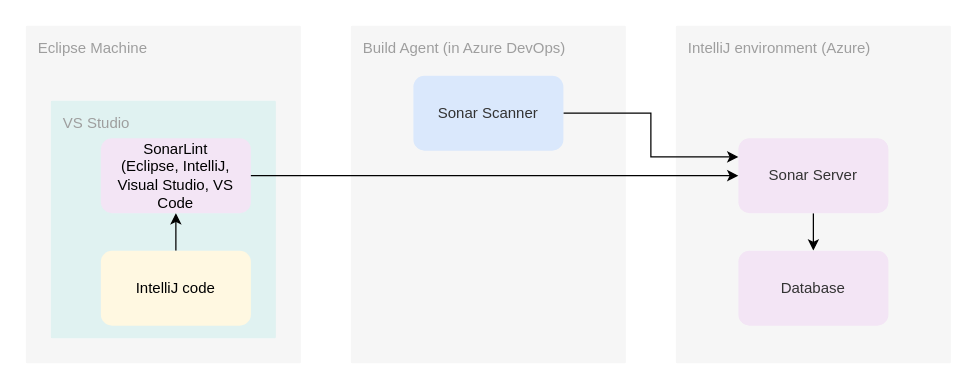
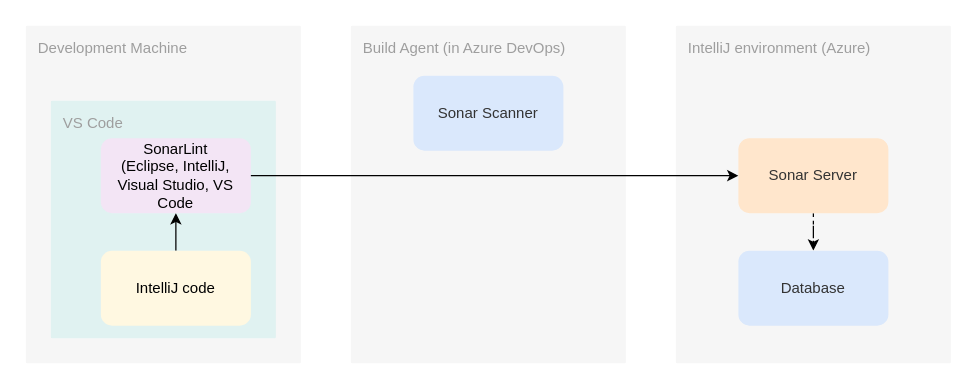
- <mxCell id="2" value="Eclipse Machine" style="points=[[0,0,0],[0.25,0,0],[0.5,0,0],[0.75,0,0],[1,0,0],[1,0.25,0],[1,0.5,0],[1,0.75,0],[1,1,0],[0.75,1,0],[0.5,1,0],[0.25,1,0],[0,1,0],[0,0.75,0],[0,0.5,0],[0,0.25,0]];rounded=1;absoluteArcSize=1;arcSize=2;html=1;strokeColor=none;gradientColor=none;shadow=0;dashed=0;fontSize=12;fontColor=#9E9E9E;align=left;verticalAlign=top;spacing=10;spacingTop=-4;fillColor=#F6F6F6;" vertex="1" parent="1"><mxGeometry x="20" y="20" width="220" height="270" as="geometry" /></mxCell>
+ <mxCell id="2" value="Development Machine" style="points=[[0,0,0],[0.25,0,0],[0.5,0,0],[0.75,0,0],[1,0,0],[1,0.25,0],[1,0.5,0],[1,0.75,0],[1,1,0],[0.75,1,0],[0.5,1,0],[0.25,1,0],[0,1,0],[0,0.75,0],[0,0.5,0],[0,0.25,0]];rounded=1;absoluteArcSize=1;arcSize=2;html=1;strokeColor=none;gradientColor=none;shadow=0;dashed=0;fontSize=12;fontColor=#9E9E9E;align=left;verticalAlign=top;spacing=10;spacingTop=-4;fillColor=#F6F6F6;" vertex="1" parent="1"><mxGeometry x="20" y="20" width="220" height="270" as="geometry" /></mxCell>
- <mxCell id="10" value="VS Studio" style="points=[[0,0,0],[0.25,0,0],[0.5,0,0],[0.75,0,0],[1,0,0],[1,0.25,0],[1,0.5,0],[1,0.75,0],[1,1,0],[0.75,1,0],[0.5,1,0],[0.25,1,0],[0,1,0],[0,0.75,0],[0,0.5,0],[0,0.25,0]];rounded=1;absoluteArcSize=1;arcSize=2;html=1;strokeColor=none;gradientColor=none;shadow=0;dashed=0;fontSize=12;fontColor=#9E9E9E;align=left;verticalAlign=top;spacing=10;spacingTop=-4;fillColor=#E0F2F1;" vertex="1" parent="1"><mxGeometry x="40" y="80" width="180" height="190" as="geometry" /></mxCell>
+ <mxCell id="10" value="VS Code" style="points=[[0,0,0],[0.25,0,0],[0.5,0,0],[0.75,0,0],[1,0,0],[1,0.25,0],[1,0.5,0],[1,0.75,0],[1,1,0],[0.75,1,0],[0.5,1,0],[0.25,1,0],[0,1,0],[0,0.75,0],[0,0.5,0],[0,0.25,0]];rounded=1;absoluteArcSize=1;arcSize=2;html=1;strokeColor=none;gradientColor=none;shadow=0;dashed=0;fontSize=12;fontColor=#9E9E9E;align=left;verticalAlign=top;spacing=10;spacingTop=-4;fillColor=#E0F2F1;" vertex="1" parent="1"><mxGeometry x="40" y="80" width="180" height="190" as="geometry" /></mxCell>
- <mxCell id="7" style="edgeStyle=orthogonalEdgeStyle;rounded=0;orthogonalLoop=1;jettySize=auto;html=1;entryX=0;entryY=0.25;entryDx=0;entryDy=0;" edge="1" parent="1" source="8" target="6"><mxGeometry relative="1" as="geometry" /></mxCell>
- <mxCell id="6" value="Sonar Server" style="rounded=1;whiteSpace=wrap;html=1;fillColor=#F3E5F5;strokeColor=none;fontColor=#333333;" vertex="1" parent="1"><mxGeometry x="590" y="110" width="120" height="60" as="geometry" /></mxCell>
+ <mxCell id="6" value="Sonar Server" style="rounded=1;whiteSpace=wrap;html=1;fillColor=#ffe6cc;strokeColor=none;fontColor=#333333;" vertex="1" parent="1"><mxGeometry x="590" y="110" width="120" height="60" as="geometry" /></mxCell>
- <mxCell id="5" value="" style="edgeStyle=orthogonalEdgeStyle;rounded=0;orthogonalLoop=1;jettySize=auto;html=1;" edge="1" parent="1" source="6" target="9"><mxGeometry relative="1" as="geometry" /></mxCell>
+ <mxCell id="5" value="" style="edgeStyle=orthogonalEdgeStyle;rounded=0;orthogonalLoop=1;jettySize=auto;html=1;dashed=1;" edge="1" parent="1" source="6" target="9"><mxGeometry relative="1" as="geometry" /></mxCell>
- <mxCell id="9" value="Database" style="rounded=1;whiteSpace=wrap;html=1;fillColor=#F3E5F5;strokeColor=none;fontColor=#333333;" vertex="1" parent="1"><mxGeometry x="590" y="200" width="120" height="60" as="geometry" /></mxCell>
+ <mxCell id="9" value="Database" style="rounded=1;whiteSpace=wrap;html=1;fillColor=#dae8fc;strokeColor=none;fontColor=#333333;" vertex="1" parent="1"><mxGeometry x="590" y="200" width="120" height="60" as="geometry" /></mxCell>
